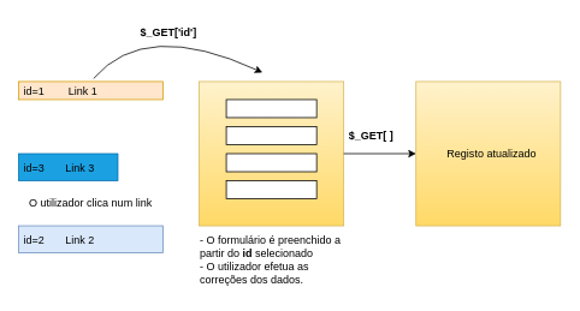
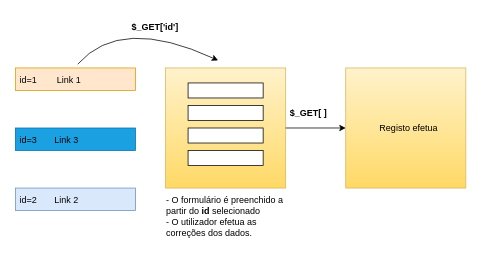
- <mxCell id="11" value="$_GET['id']" style="text;strokeColor=none;fillColor=none;align=left;verticalAlign=middle;spacingLeft=4;spacingRight=4;overflow=hidden;points=[[0,0.5],[1,0.5]];portConstraint=eastwest;rotatable=0;fontStyle=1" vertex="1" parent="1"><mxGeometry x="149" y="20" width="80" height="30" as="geometry" /></mxCell>
+ <mxCell id="11" value="$_GET['id']" style="text;strokeColor=none;fillColor=none;align=left;verticalAlign=middle;spacingLeft=4;spacingRight=4;overflow=hidden;points=[[0,0.5],[1,0.5]];portConstraint=eastwest;rotatable=0;fontStyle=1" vertex="1" parent="1"><mxGeometry x="169" y="20" width="80" height="30" as="geometry" /></mxCell>
- <mxCell id="3" value="id=1        Link 1" style="text;strokeColor=#d79b00;fillColor=#ffe6cc;align=left;verticalAlign=middle;spacingLeft=4;spacingRight=4;overflow=hidden;points=[[0,0.5],[1,0.5]];portConstraint=eastwest;rotatable=0;" vertex="1" parent="1"><mxGeometry x="20" y="90" width="160" height="20" as="geometry" /></mxCell>
+ <mxCell id="3" value="id=1        Link 1" style="text;strokeColor=#d79b00;fillColor=#ffe6cc;align=left;verticalAlign=middle;spacingLeft=4;spacingRight=4;overflow=hidden;points=[[0,0.5],[1,0.5]];portConstraint=eastwest;rotatable=0;" vertex="1" parent="1"><mxGeometry x="20" y="90" width="160" height="30" as="geometry" /></mxCell>
- <mxCell id="16" value="Registo atualizado" style="text;html=1;strokeColor=none;fillColor=none;align=center;verticalAlign=middle;whiteSpace=wrap;rounded=0;" vertex="1" parent="1"><mxGeometry x="479" y="155" width="130" height="30" as="geometry" /></mxCell>
+ <mxCell id="16" value="Registo efetua" style="text;html=1;strokeColor=none;fillColor=none;align=center;verticalAlign=middle;whiteSpace=wrap;rounded=0;" vertex="1" parent="1"><mxGeometry x="479" y="155" width="130" height="30" as="geometry" /></mxCell>
- <mxCell id="5" value="id=3       Link 3" style="text;strokeColor=#006EAF;fillColor=#1ba1e2;align=left;verticalAlign=middle;spacingLeft=4;spacingRight=4;overflow=hidden;points=[[0,0.5],[1,0.5]];portConstraint=eastwest;rotatable=0;fontColor=#000000;" vertex="1" parent="1"><mxGeometry x="20" y="170" width="110" height="30" as="geometry" /></mxCell>
+ <mxCell id="5" value="id=3       Link 3" style="text;strokeColor=#006EAF;fillColor=#1ba1e2;align=left;verticalAlign=middle;spacingLeft=4;spacingRight=4;overflow=hidden;points=[[0,0.5],[1,0.5]];portConstraint=eastwest;rotatable=0;fontColor=#000000;" vertex="1" parent="1"><mxGeometry x="20" y="170" width="160" height="30" as="geometry" /></mxCell>
- <mxCell id="17" value="O utilizador clica num link" style="text;html=1;align=center;verticalAlign=middle;whiteSpace=wrap;rounded=0;fillColor=none;" vertex="1" parent="1"><mxGeometry x="20" y="210" width="160" height="30" as="geometry" /></mxCell>
